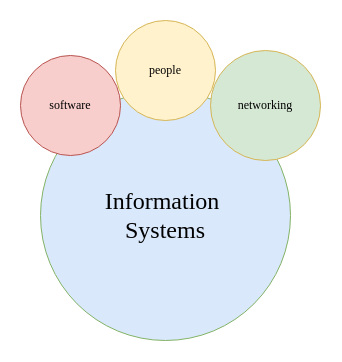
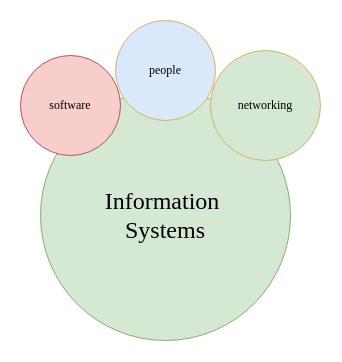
- <mxCell id="4" value="&lt;font style=&quot;font-size: 12px;&quot; face=&quot;Lucida Console&quot;&gt;people&lt;/font&gt;" style="ellipse;whiteSpace=wrap;html=1;aspect=fixed;fillColor=#fff2cc;strokeColor=#d6b656;" vertex="1" parent="1"><mxGeometry x="115" y="20" width="100" height="100" as="geometry" /></mxCell>
+ <mxCell id="4" value="&lt;font style=&quot;font-size: 12px;&quot; face=&quot;Lucida Console&quot;&gt;people&lt;/font&gt;" style="ellipse;whiteSpace=wrap;html=1;aspect=fixed;fillColor=#dae8fc;strokeColor=#d6b656;" vertex="1" parent="1"><mxGeometry x="115" y="20" width="100" height="100" as="geometry" /></mxCell>
- <mxCell id="2" value="&lt;font style=&quot;font-size: 24px;&quot; face=&quot;Lucida Console&quot;&gt;Information&amp;nbsp;&lt;/font&gt;&lt;div style=&quot;font-size: 24px;&quot;&gt;&lt;font style=&quot;font-size: 24px;&quot; face=&quot;Lucida Console&quot;&gt;Systems&lt;/font&gt;&lt;/div&gt;" style="ellipse;whiteSpace=wrap;html=1;aspect=fixed;fillColor=#dae8fc;strokeColor=#82b366;" vertex="1" parent="1"><mxGeometry x="40" y="90" width="250" height="250" as="geometry" /></mxCell>
+ <mxCell id="2" value="&lt;font style=&quot;font-size: 24px;&quot; face=&quot;Lucida Console&quot;&gt;Information&amp;nbsp;&lt;/font&gt;&lt;div style=&quot;font-size: 24px;&quot;&gt;&lt;font style=&quot;font-size: 24px;&quot; face=&quot;Lucida Console&quot;&gt;Systems&lt;/font&gt;&lt;/div&gt;" style="ellipse;whiteSpace=wrap;html=1;aspect=fixed;fillColor=#d5e8d4;strokeColor=#82b366;" vertex="1" parent="1"><mxGeometry x="40" y="90" width="250" height="250" as="geometry" /></mxCell>
